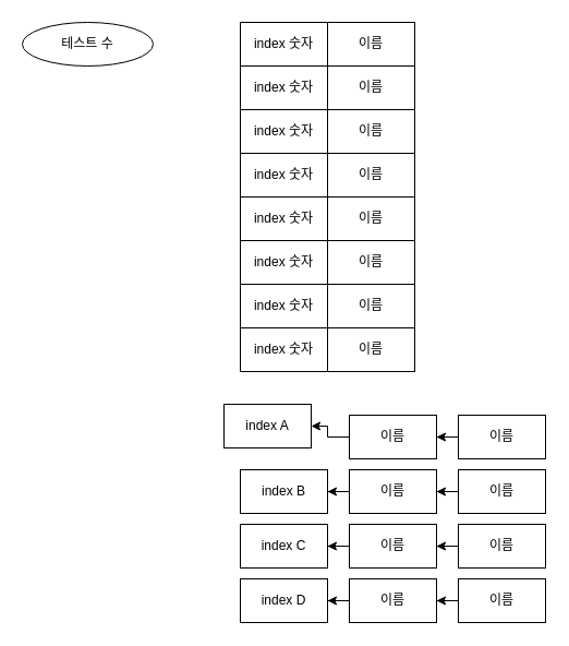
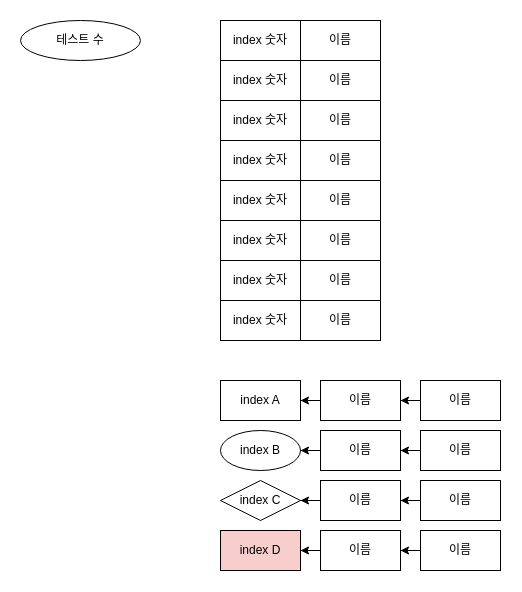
- <mxCell id="19" value="index A" style="rounded=0;whiteSpace=wrap;html=1;container=0;" vertex="1" parent="1"><mxGeometry x="205" y="370" width="80" height="40" as="geometry" /></mxCell>
+ <mxCell id="19" value="index A" style="rounded=0;whiteSpace=wrap;html=1;container=0;" vertex="1" parent="1"><mxGeometry x="220" y="380" width="80" height="40" as="geometry" /></mxCell>
- <mxCell id="24" value="index B" style="rounded=0;whiteSpace=wrap;html=1;container=0;" vertex="1" parent="1"><mxGeometry x="220" y="430" width="80" height="40" as="geometry" /></mxCell>
+ <mxCell id="24" value="index B" style="ellipse;whiteSpace=wrap;html=1;container=0;" vertex="1" parent="1"><mxGeometry x="220" y="430" width="80" height="40" as="geometry" /></mxCell>
- <mxCell id="29" value="index C" style="rounded=0;whiteSpace=wrap;html=1;container=0;" vertex="1" parent="1"><mxGeometry x="220" y="480" width="80" height="40" as="geometry" /></mxCell>
+ <mxCell id="29" value="index C" style="rhombus;whiteSpace=wrap;html=1;container=0;" vertex="1" parent="1"><mxGeometry x="220" y="480" width="80" height="40" as="geometry" /></mxCell>
- <mxCell id="34" value="index D" style="rounded=0;whiteSpace=wrap;html=1;container=0;" vertex="1" parent="1"><mxGeometry x="220" y="530" width="80" height="40" as="geometry" /></mxCell>
+ <mxCell id="34" value="index D" style="rounded=0;whiteSpace=wrap;html=1;container=0;fillColor=#f8cecc;" vertex="1" parent="1"><mxGeometry x="220" y="530" width="80" height="40" as="geometry" /></mxCell>
